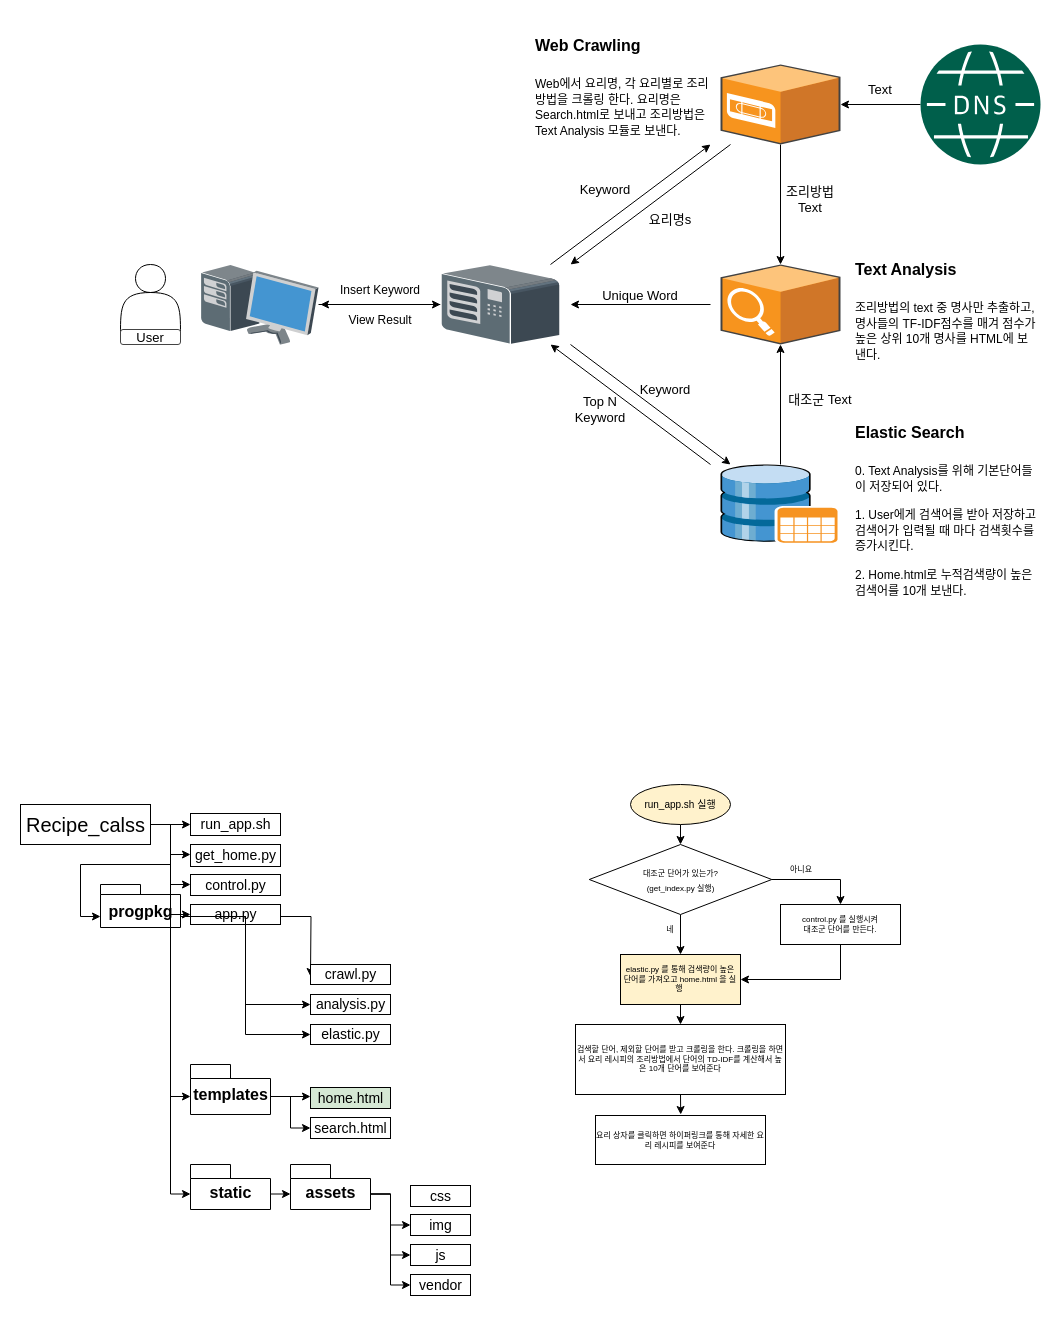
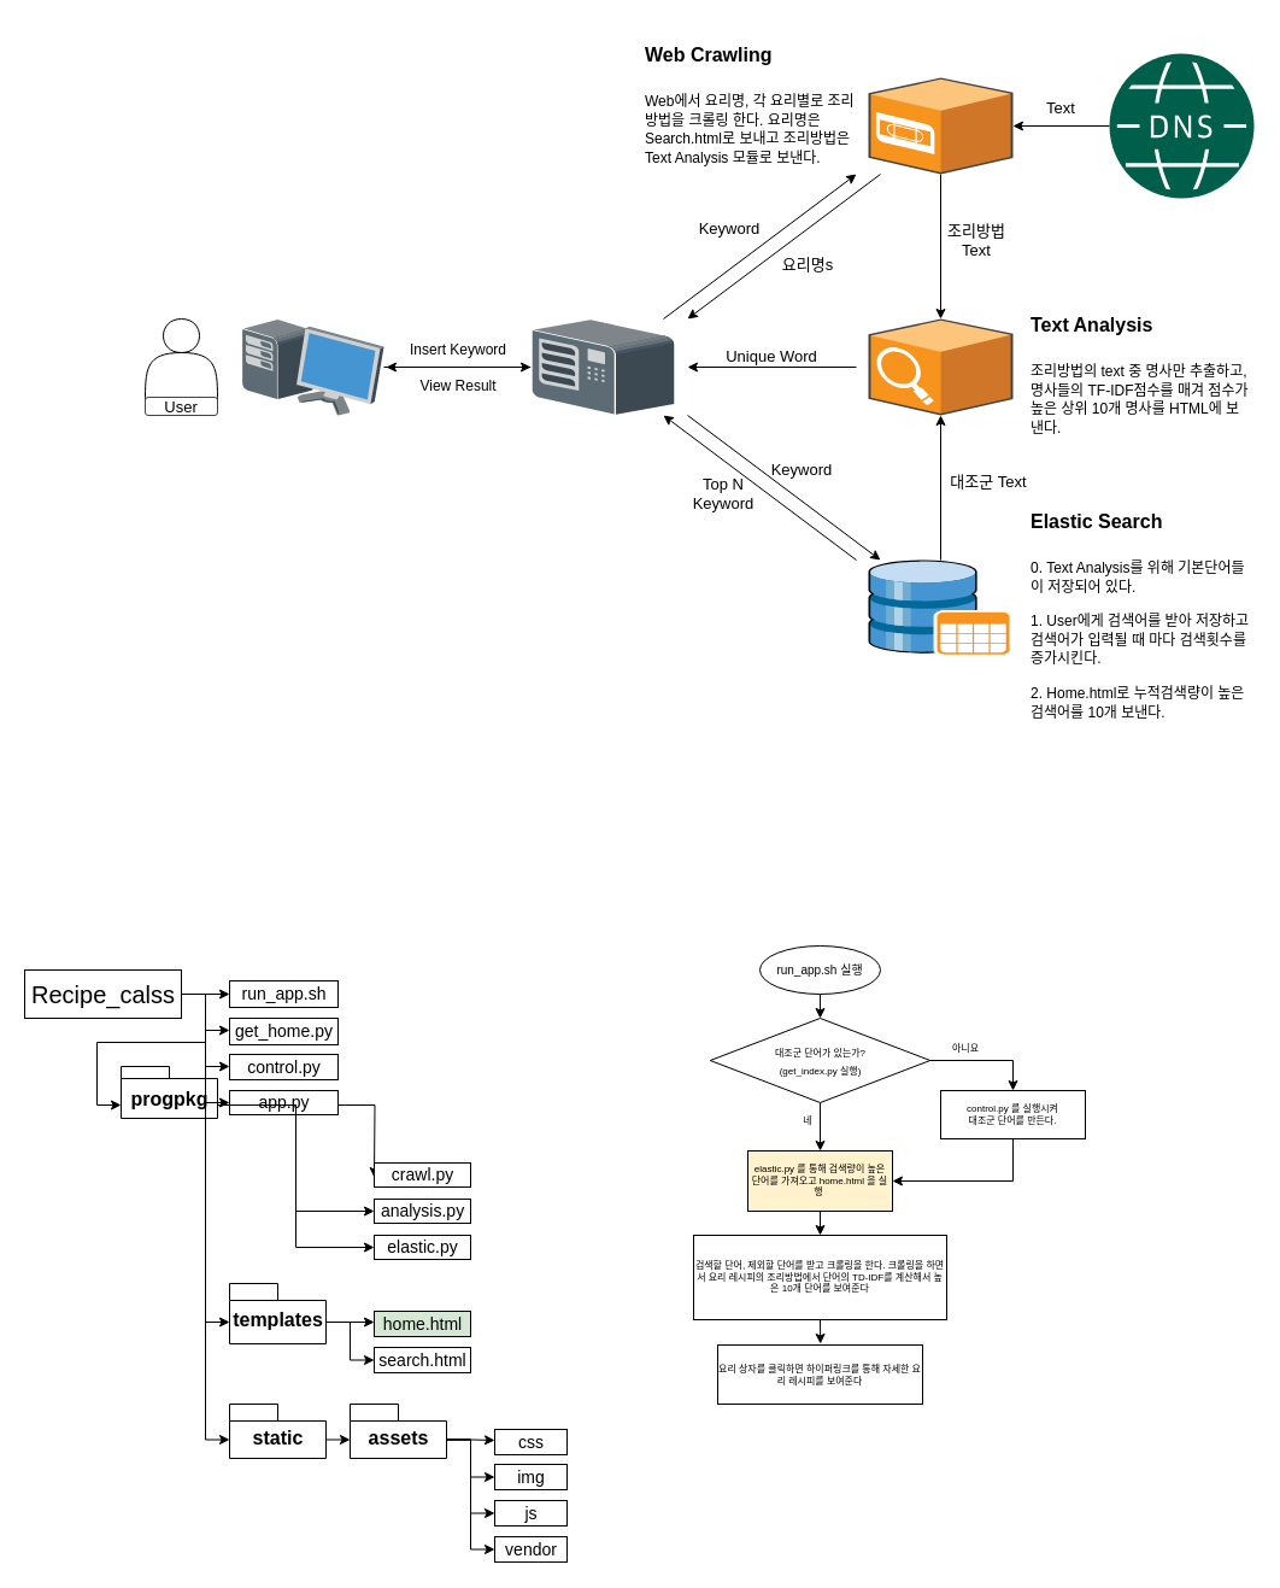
- <mxCell id="71" value="&lt;font style=&quot;font-size: 10px;&quot;&gt;run_app.sh 실행&lt;/font&gt;" style="ellipse;whiteSpace=wrap;html=1;fillColor=#fff2cc;" vertex="1" parent="1"><mxGeometry x="630" y="784" width="100" height="40" as="geometry" /></mxCell>
+ <mxCell id="71" value="&lt;font style=&quot;font-size: 10px;&quot;&gt;run_app.sh 실행&lt;/font&gt;" style="ellipse;whiteSpace=wrap;html=1;" vertex="1" parent="1"><mxGeometry x="630" y="784" width="100" height="40" as="geometry" /></mxCell>
+ <mxCell id="63" style="edgeStyle=orthogonalEdgeStyle;rounded=0;orthogonalLoop=1;jettySize=auto;html=1;exitX=0;exitY=0;exitDx=80;exitDy=29.5;exitPerimeter=0;entryX=0;entryY=0.429;entryDx=0;entryDy=0;entryPerimeter=0;fontSize=14;" edge="1" parent="33" source="61" target="59"><mxGeometry relative="1" as="geometry" /></mxCell>
